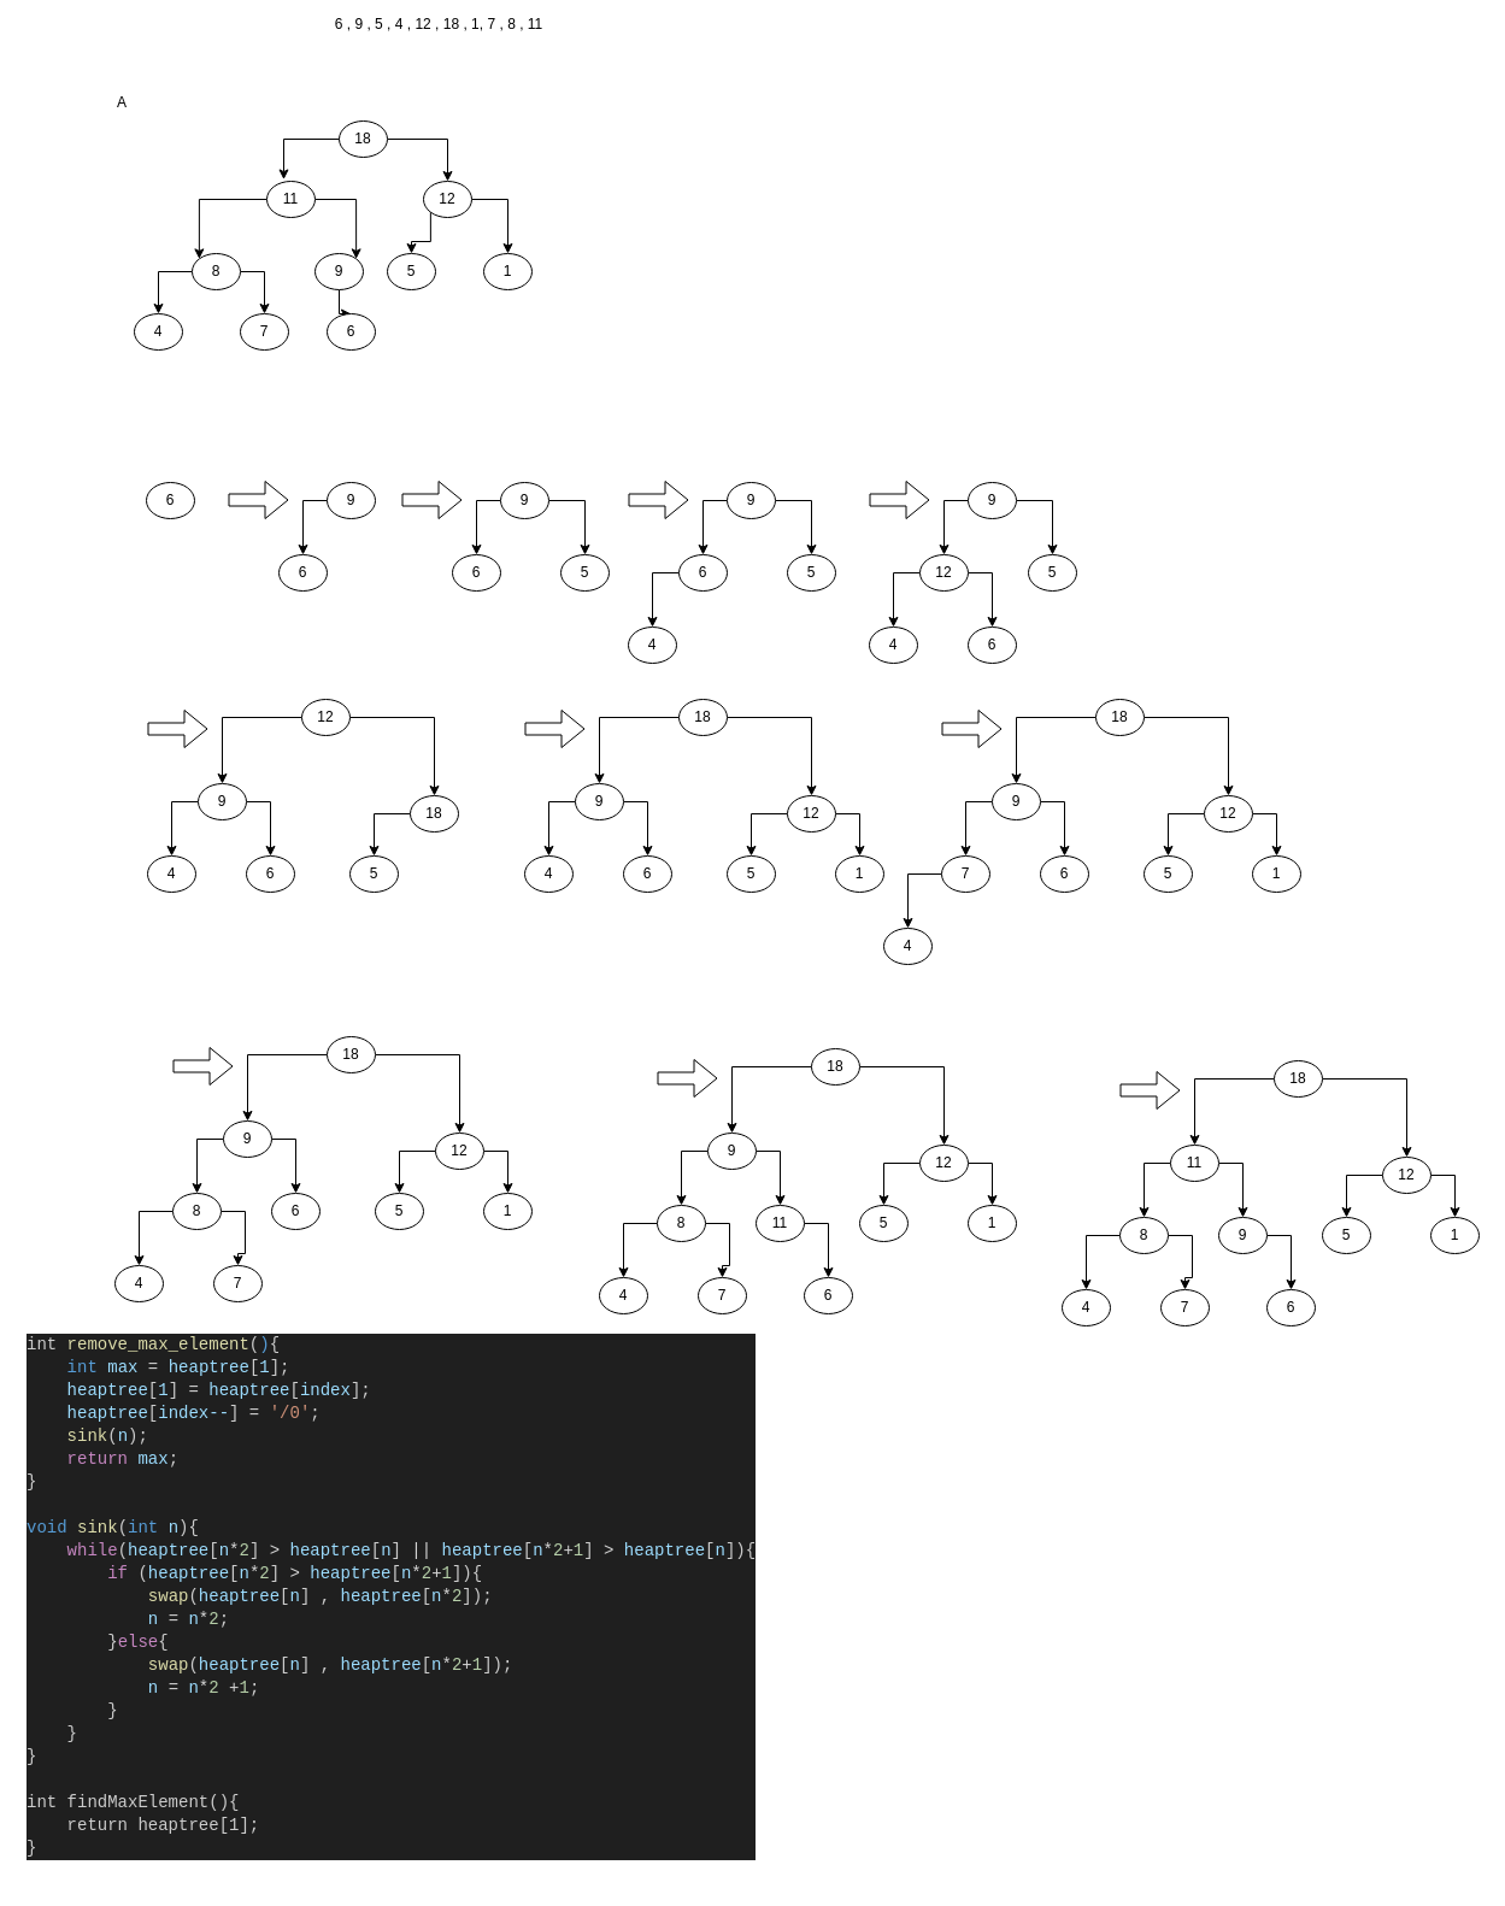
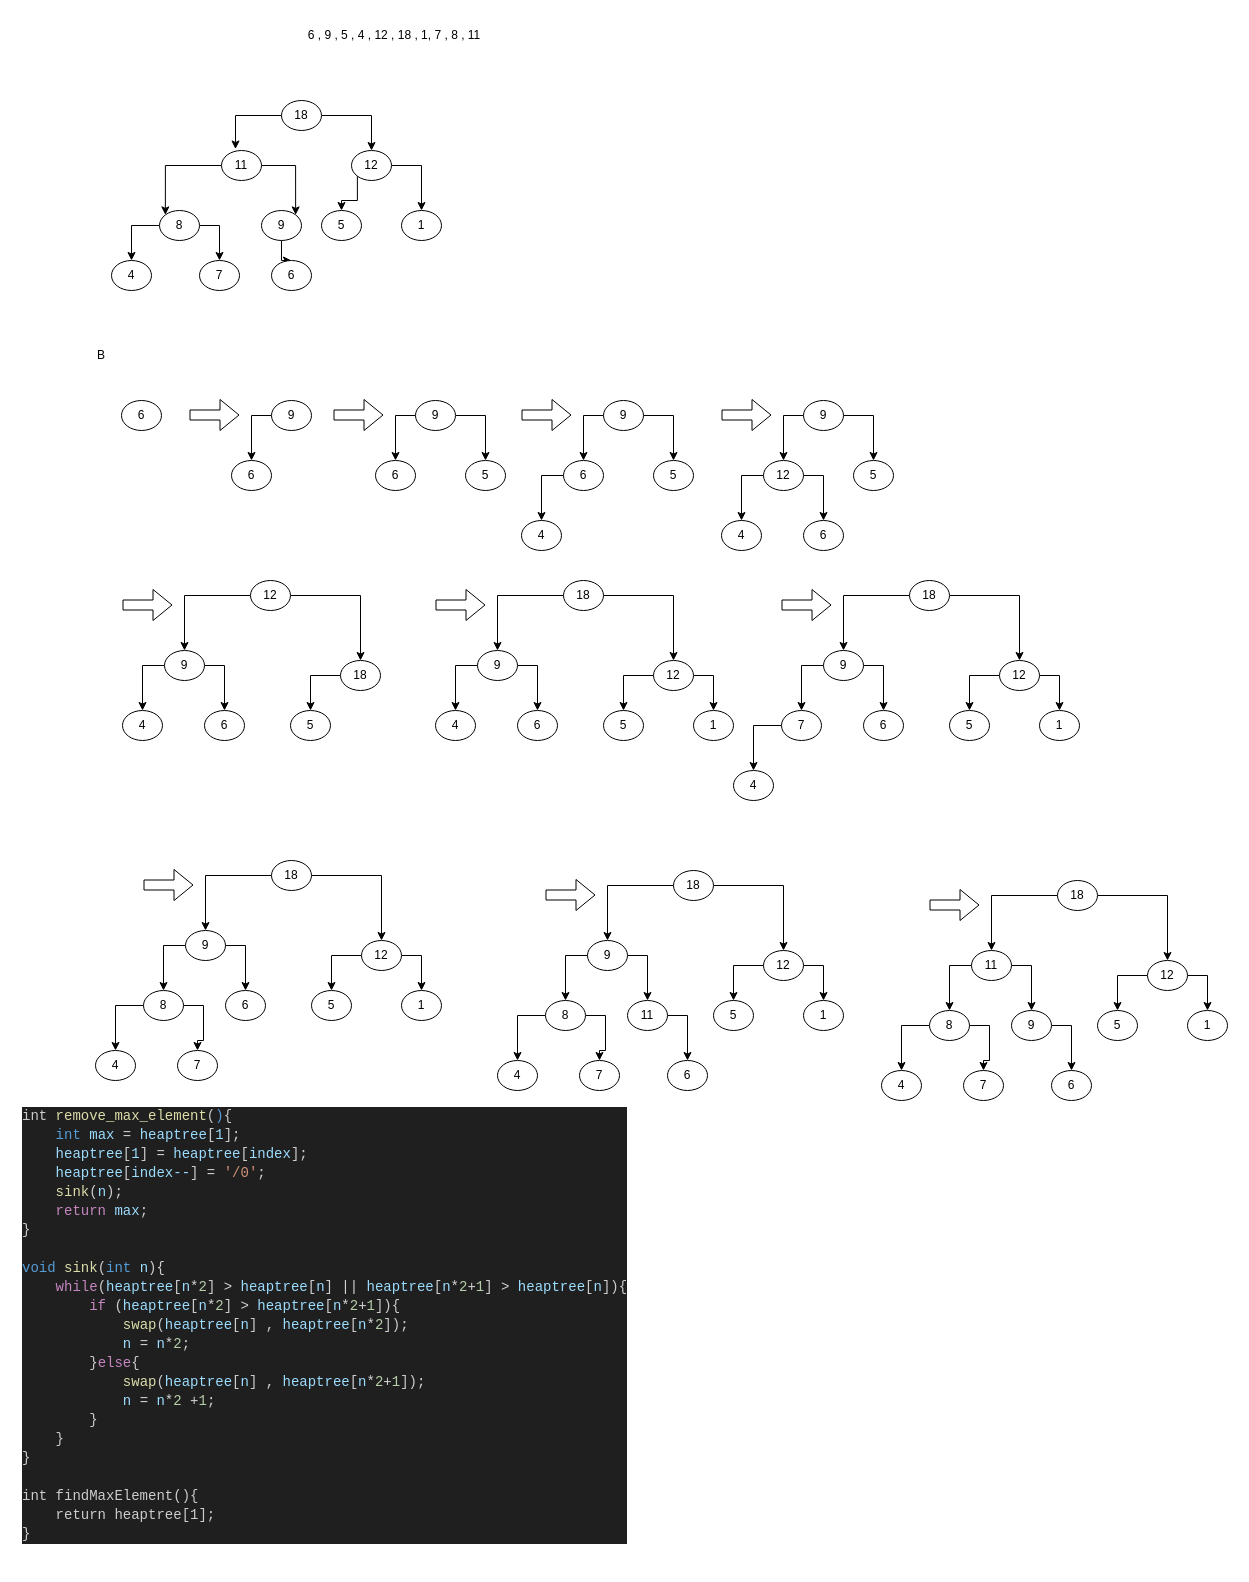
- <mxCell id="2" value="6 , 9 , 5 , 4 , 12 , 18 , 1, 7 , 8 , 11" style="text;html=1;strokeColor=none;fillColor=none;align=center;verticalAlign=middle;whiteSpace=wrap;rounded=0;" parent="1" vertex="1"><mxGeometry x="169" y="5" width="390" height="30" as="geometry" /></mxCell>
+ <mxCell id="2" value="6 , 9 , 5 , 4 , 12 , 18 , 1, 7 , 8 , 11" style="text;html=1;strokeColor=none;fillColor=none;align=center;verticalAlign=middle;whiteSpace=wrap;rounded=0;" parent="1" vertex="1"><mxGeometry x="199" y="20" width="390" height="30" as="geometry" /></mxCell>
- <mxCell id="5" value="A" style="text;html=1;strokeColor=none;fillColor=none;align=center;verticalAlign=middle;whiteSpace=wrap;rounded=0;" parent="1" vertex="1"><mxGeometry y="70" width="60" height="30" as="geometry" x="71" /></mxCell>
+ <mxCell id="24" value="B" style="text;html=1;strokeColor=none;fillColor=none;align=center;verticalAlign=middle;whiteSpace=wrap;rounded=0;" vertex="1" parent="1"><mxGeometry y="340" width="60" height="30" as="geometry" x="71" /></mxCell>
